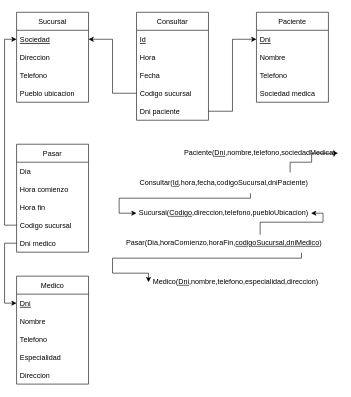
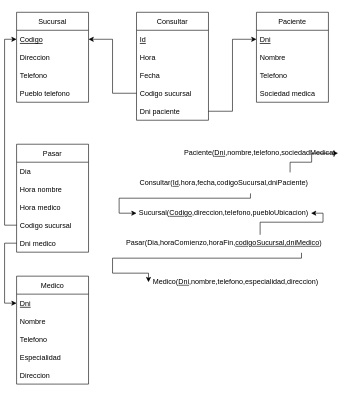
- <mxCell id="3" value="Sociedad" style="text;strokeColor=none;fillColor=none;align=left;verticalAlign=middle;spacingLeft=4;spacingRight=4;overflow=hidden;points=[[0,0.5],[1,0.5]];portConstraint=eastwest;rotatable=0;fontStyle=4" parent="2" vertex="1"><mxGeometry y="30" width="120" height="30" as="geometry" /></mxCell>
+ <mxCell id="3" value="Codigo" style="text;strokeColor=none;fillColor=none;align=left;verticalAlign=middle;spacingLeft=4;spacingRight=4;overflow=hidden;points=[[0,0.5],[1,0.5]];portConstraint=eastwest;rotatable=0;fontStyle=4" parent="2" vertex="1"><mxGeometry y="30" width="120" height="30" as="geometry" /></mxCell>
- <mxCell id="6" value="Pueblo ubicacion" style="text;strokeColor=none;fillColor=none;align=left;verticalAlign=middle;spacingLeft=4;spacingRight=4;overflow=hidden;points=[[0,0.5],[1,0.5]];portConstraint=eastwest;rotatable=0;" parent="2" vertex="1"><mxGeometry y="120" width="120" height="30" as="geometry" /></mxCell>
+ <mxCell id="6" value="Pueblo telefono" style="text;strokeColor=none;fillColor=none;align=left;verticalAlign=middle;spacingLeft=4;spacingRight=4;overflow=hidden;points=[[0,0.5],[1,0.5]];portConstraint=eastwest;rotatable=0;" parent="2" vertex="1"><mxGeometry y="120" width="120" height="30" as="geometry" /></mxCell>
- <mxCell id="9" value="Hora comienzo" style="text;strokeColor=none;fillColor=none;align=left;verticalAlign=middle;spacingLeft=4;spacingRight=4;overflow=hidden;points=[[0,0.5],[1,0.5]];portConstraint=eastwest;rotatable=0;" parent="7" vertex="1"><mxGeometry y="60" width="120" height="30" as="geometry" /></mxCell>
+ <mxCell id="9" value="Hora nombre" style="text;strokeColor=none;fillColor=none;align=left;verticalAlign=middle;spacingLeft=4;spacingRight=4;overflow=hidden;points=[[0,0.5],[1,0.5]];portConstraint=eastwest;rotatable=0;" parent="7" vertex="1"><mxGeometry y="60" width="120" height="30" as="geometry" /></mxCell>
- <mxCell id="10" value="Hora fin" style="text;strokeColor=none;fillColor=none;align=left;verticalAlign=middle;spacingLeft=4;spacingRight=4;overflow=hidden;points=[[0,0.5],[1,0.5]];portConstraint=eastwest;rotatable=0;" parent="7" vertex="1"><mxGeometry y="90" width="120" height="30" as="geometry" /></mxCell>
+ <mxCell id="10" value="Hora medico" style="text;strokeColor=none;fillColor=none;align=left;verticalAlign=middle;spacingLeft=4;spacingRight=4;overflow=hidden;points=[[0,0.5],[1,0.5]];portConstraint=eastwest;rotatable=0;" parent="7" vertex="1"><mxGeometry y="90" width="120" height="30" as="geometry" /></mxCell>
